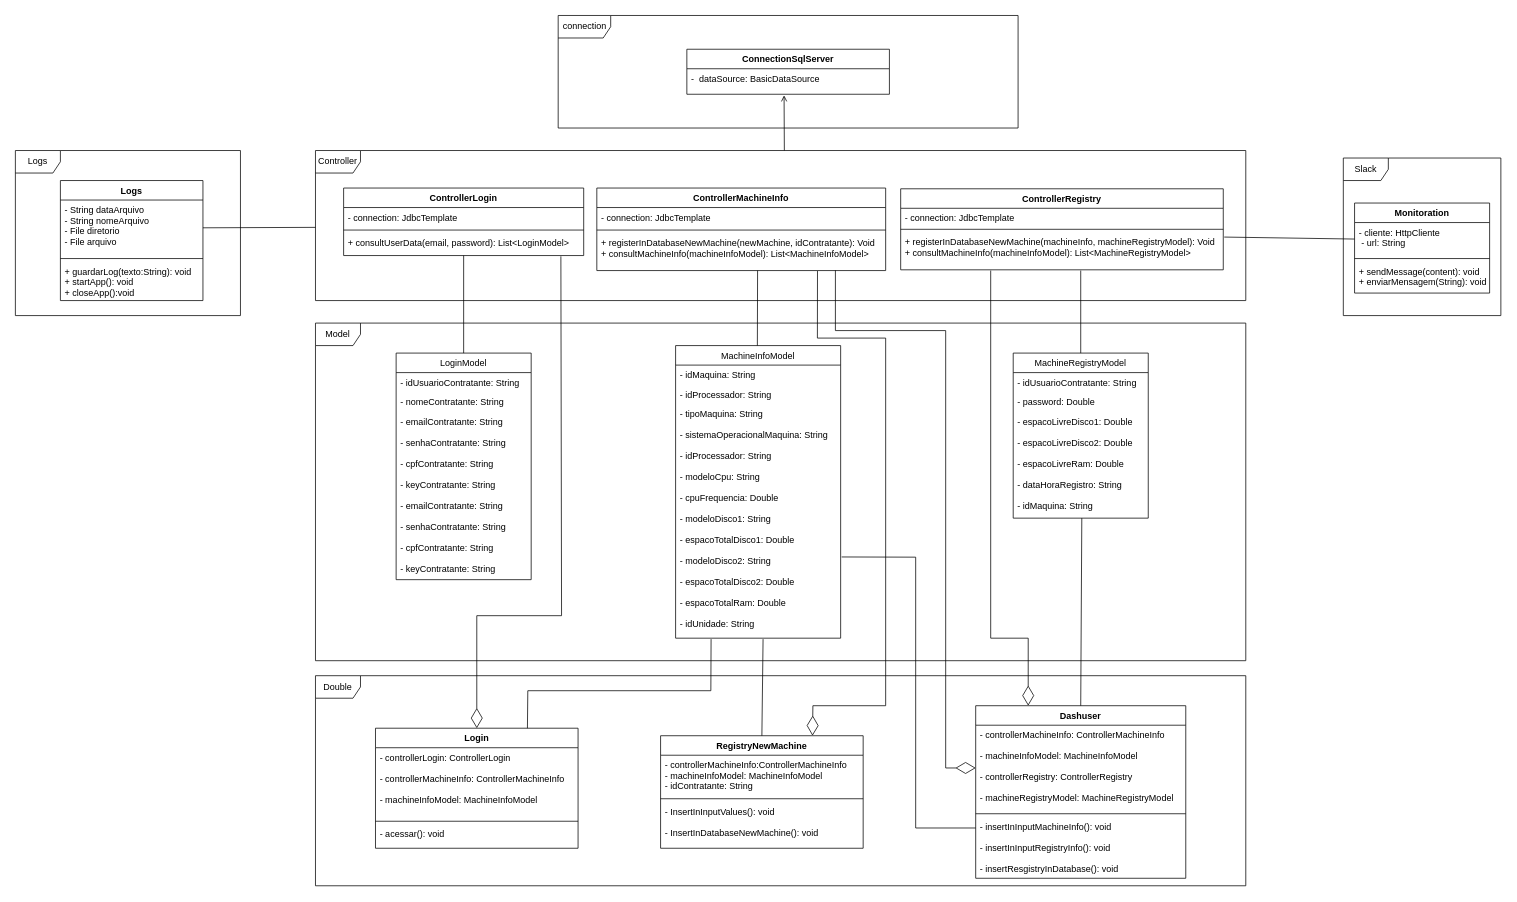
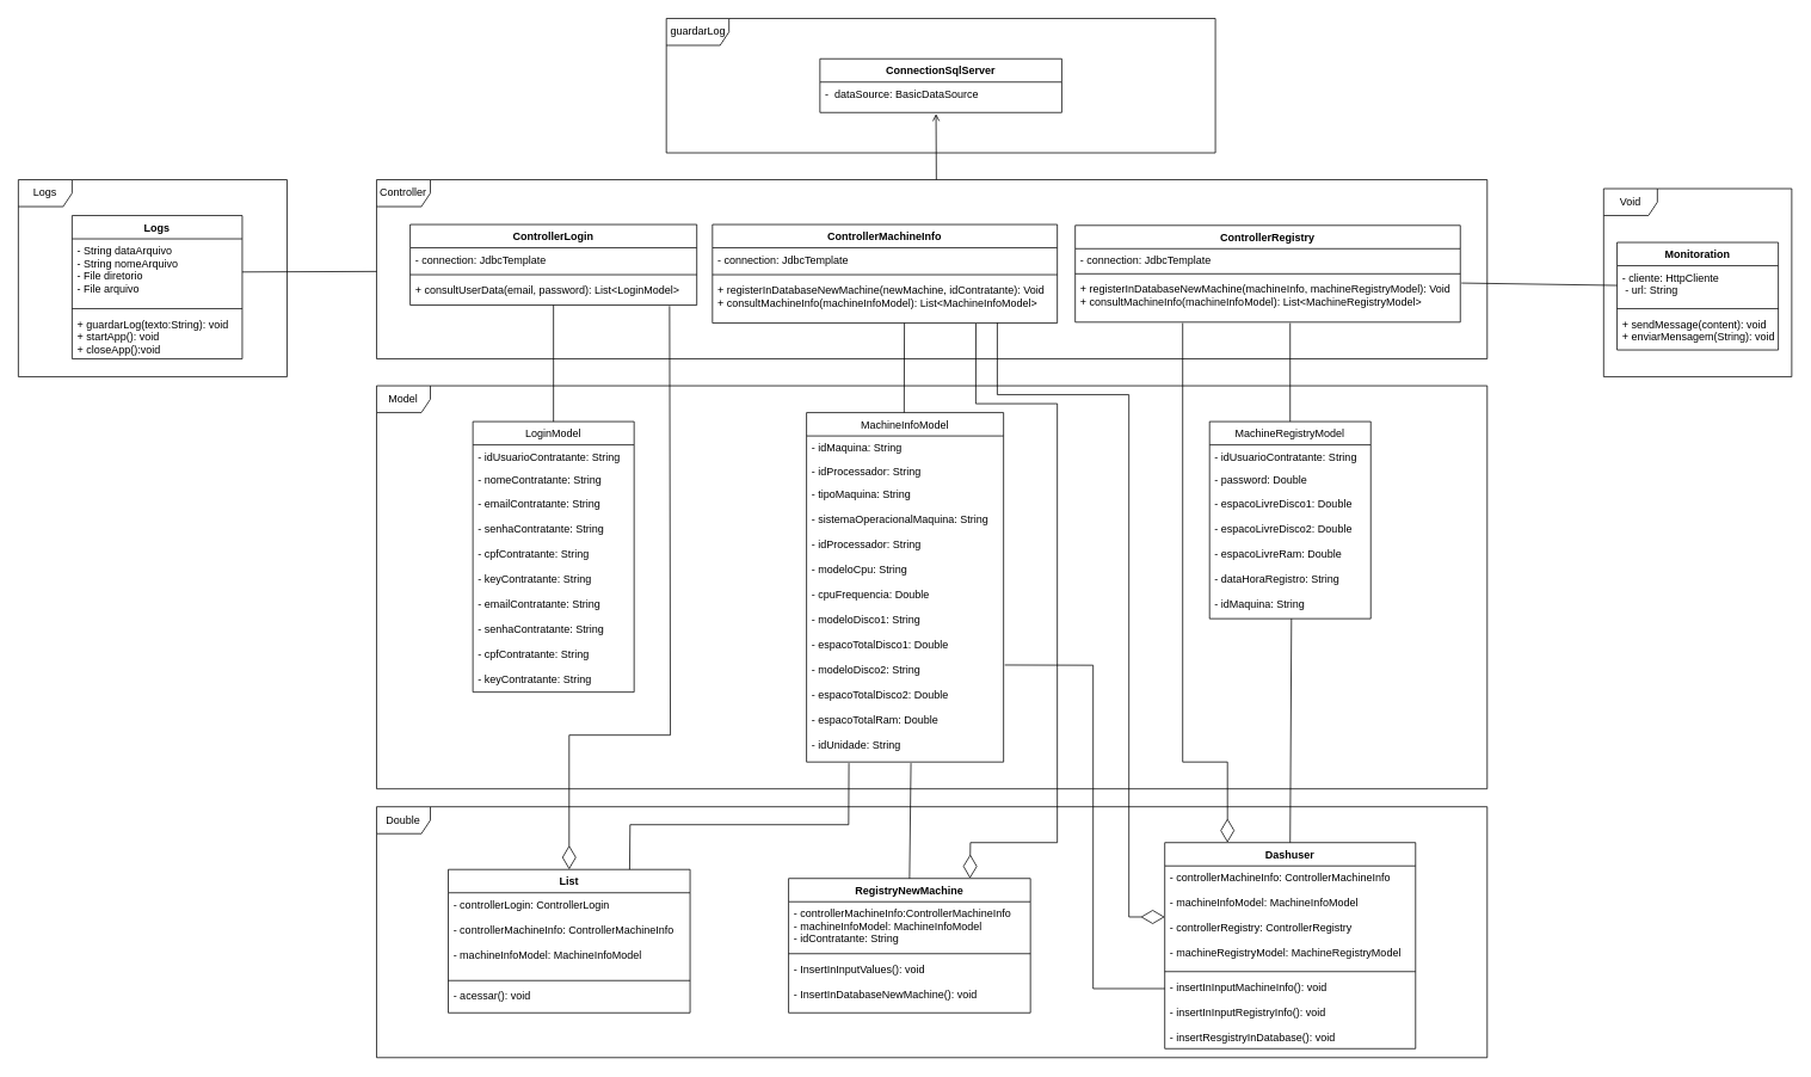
- <mxCell id="42" value="connection" style="shape=umlFrame;whiteSpace=wrap;html=1;width=70;height=30;" vertex="1" parent="1"><mxGeometry x="743.5" y="20" width="613" height="150" as="geometry" /></mxCell>
+ <mxCell id="42" value="guardarLog" style="shape=umlFrame;whiteSpace=wrap;html=1;width=70;height=30;" vertex="1" parent="1"><mxGeometry x="743.5" y="20" width="613" height="150" as="geometry" /></mxCell>
- <mxCell id="45" value="Slack" style="shape=umlFrame;whiteSpace=wrap;html=1;" vertex="1" parent="1"><mxGeometry x="1790" y="210" width="210" height="210" as="geometry" /></mxCell>
+ <mxCell id="45" value="Void" style="shape=umlFrame;whiteSpace=wrap;html=1;" vertex="1" parent="1"><mxGeometry x="1790" y="210" width="210" height="210" as="geometry" /></mxCell>
- <mxCell id="30" value="Login" style="swimlane;fontStyle=1;align=center;verticalAlign=top;childLayout=stackLayout;horizontal=1;startSize=26;horizontalStack=0;resizeParent=1;resizeParentMax=0;resizeLast=0;collapsible=1;marginBottom=0;" vertex="1" parent="1"><mxGeometry x="500" y="970" width="270" height="160" as="geometry" /></mxCell>
+ <mxCell id="30" value="List" style="swimlane;fontStyle=1;align=center;verticalAlign=top;childLayout=stackLayout;horizontal=1;startSize=26;horizontalStack=0;resizeParent=1;resizeParentMax=0;resizeLast=0;collapsible=1;marginBottom=0;" vertex="1" parent="1"><mxGeometry x="500" y="970" width="270" height="160" as="geometry" /></mxCell>
